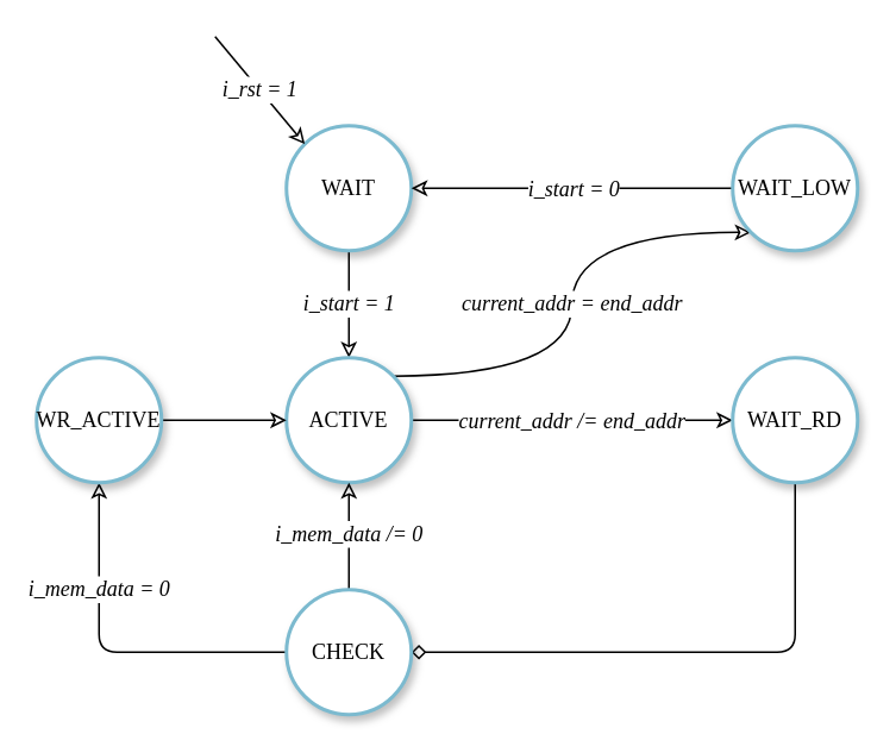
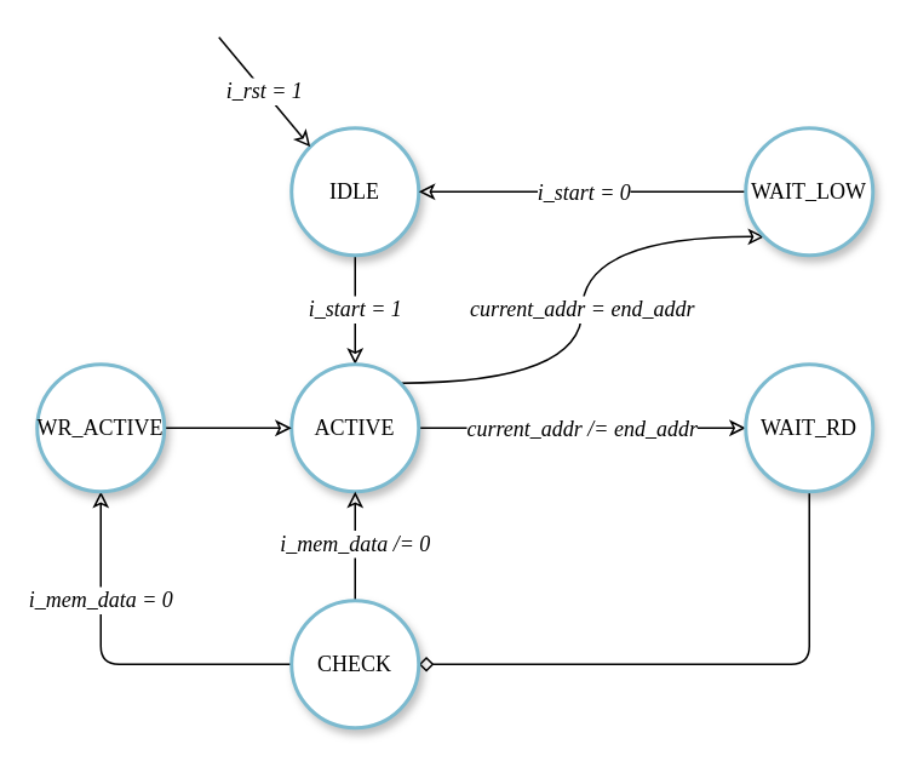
- <mxCell id="3" value="WAIT" style="ellipse;whiteSpace=wrap;html=1;strokeColor=#7CBACF;strokeWidth=2;fontFamily=New Computer Modern;shadow=1;" parent="1" vertex="1"><mxGeometry x="160" y="70" width="70" height="70" as="geometry" /></mxCell>
+ <mxCell id="3" value="IDLE" style="ellipse;whiteSpace=wrap;html=1;strokeColor=#7CBACF;strokeWidth=2;fontFamily=New Computer Modern;shadow=1;" parent="1" vertex="1"><mxGeometry x="160" y="70" width="70" height="70" as="geometry" /></mxCell>
